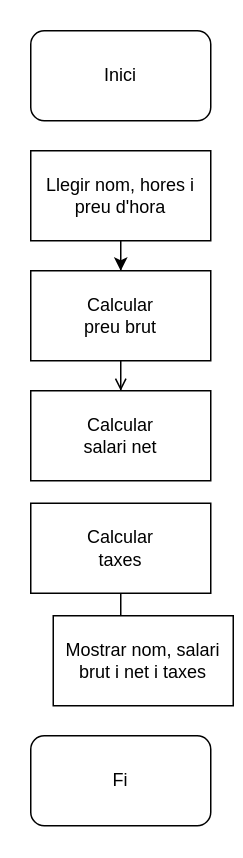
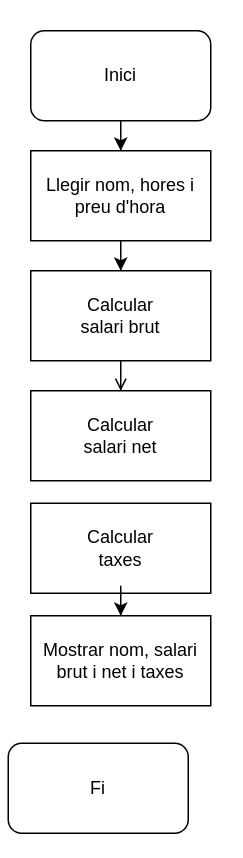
+ <mxCell id="2" value="" style="edgeStyle=orthogonalEdgeStyle;rounded=0;orthogonalLoop=1;jettySize=auto;html=1;entryX=0.5;entryY=0;entryDx=0;entryDy=0;" parent="1" source="3" target="5" edge="1"><mxGeometry relative="1" as="geometry"><mxPoint x="80" y="120" as="targetPoint" /></mxGeometry></mxCell>
- <mxCell id="9" value="&lt;div&gt;Calcular &lt;br&gt;&lt;/div&gt;preu brut" style="rounded=0;whiteSpace=wrap;html=1;" vertex="1" parent="1"><mxGeometry x="20" y="180" width="120" height="60" as="geometry" /></mxCell>
+ <mxCell id="9" value="&lt;div&gt;Calcular &lt;br&gt;&lt;/div&gt;salari brut" style="rounded=0;whiteSpace=wrap;html=1;" vertex="1" parent="1"><mxGeometry x="20" y="180" width="120" height="60" as="geometry" /></mxCell>
- <mxCell id="13" value="Mostrar nom, salari brut i net i taxes" style="rounded=0;whiteSpace=wrap;html=1;" vertex="1" parent="1"><mxGeometry x="35" y="410" width="120" height="60" as="geometry" /></mxCell>
+ <mxCell id="13" value="Mostrar nom, salari brut i net i taxes" style="rounded=0;whiteSpace=wrap;html=1;" vertex="1" parent="1"><mxGeometry x="20" y="410" width="120" height="60" as="geometry" /></mxCell>
- <mxCell id="7" value="&lt;div&gt;Fi&lt;/div&gt;" style="whiteSpace=wrap;html=1;rounded=1;glass=0;" parent="1" vertex="1"><mxGeometry x="20" y="490" width="120" height="60" as="geometry" /></mxCell>
+ <mxCell id="7" value="&lt;div&gt;Fi&lt;/div&gt;" style="whiteSpace=wrap;html=1;rounded=1;glass=0;" parent="1" vertex="1"><mxGeometry x="5" y="495" width="120" height="60" as="geometry" /></mxCell>
